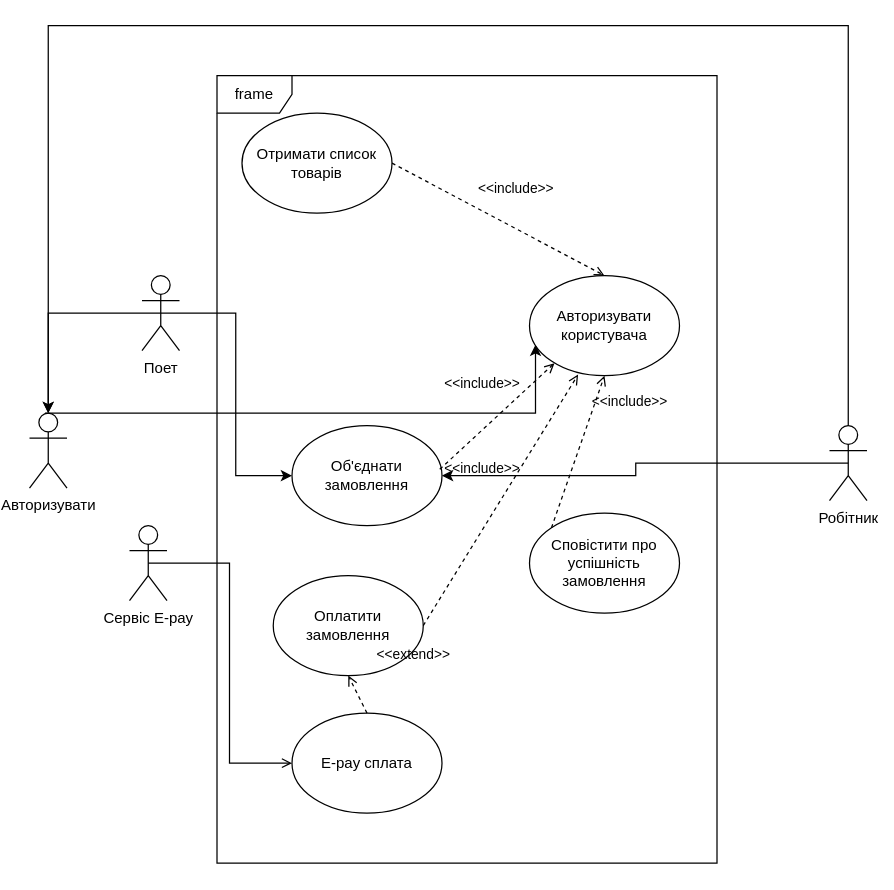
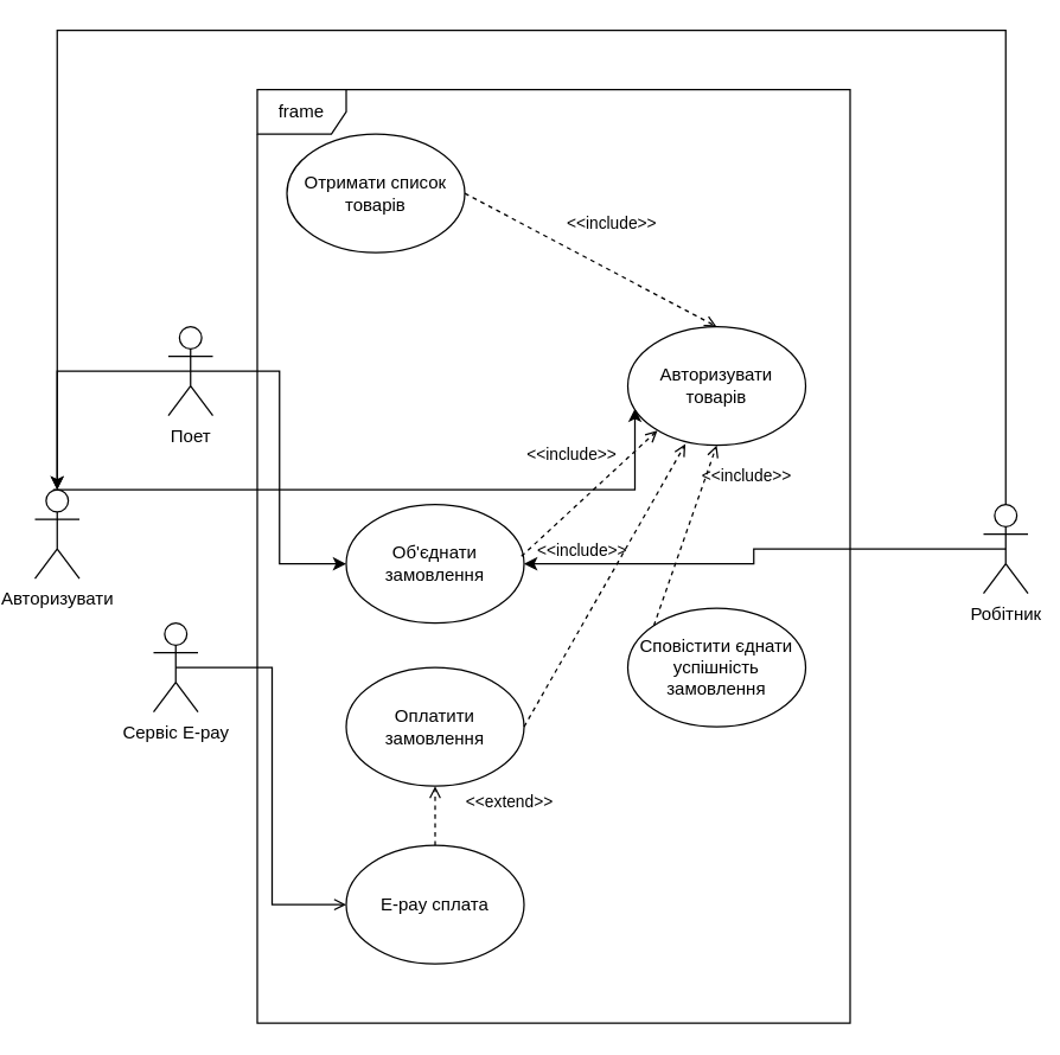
- <mxCell id="12" value="Авторизувати користувача" style="ellipse;whiteSpace=wrap;html=1;" vertex="1" parent="1"><mxGeometry x="420" y="220" width="120" height="80" as="geometry" /></mxCell>
+ <mxCell id="12" value="Авторизувати товарів" style="ellipse;whiteSpace=wrap;html=1;" vertex="1" parent="1"><mxGeometry x="420" y="220" width="120" height="80" as="geometry" /></mxCell>
- <mxCell id="13" value="Сповістити про успішність замовлення" style="ellipse;whiteSpace=wrap;html=1;" vertex="1" parent="1"><mxGeometry x="420" y="410" width="120" height="80" as="geometry" /></mxCell>
+ <mxCell id="13" value="Сповістити єднати успішність замовлення" style="ellipse;whiteSpace=wrap;html=1;" vertex="1" parent="1"><mxGeometry x="420" y="410" width="120" height="80" as="geometry" /></mxCell>
- <mxCell id="15" value="Оплатити замовлення" style="ellipse;whiteSpace=wrap;html=1;" vertex="1" parent="1"><mxGeometry x="215" y="460" width="120" height="80" as="geometry" /></mxCell>
+ <mxCell id="15" value="Оплатити замовлення" style="ellipse;whiteSpace=wrap;html=1;" vertex="1" parent="1"><mxGeometry x="230" y="450" width="120" height="80" as="geometry" /></mxCell>
